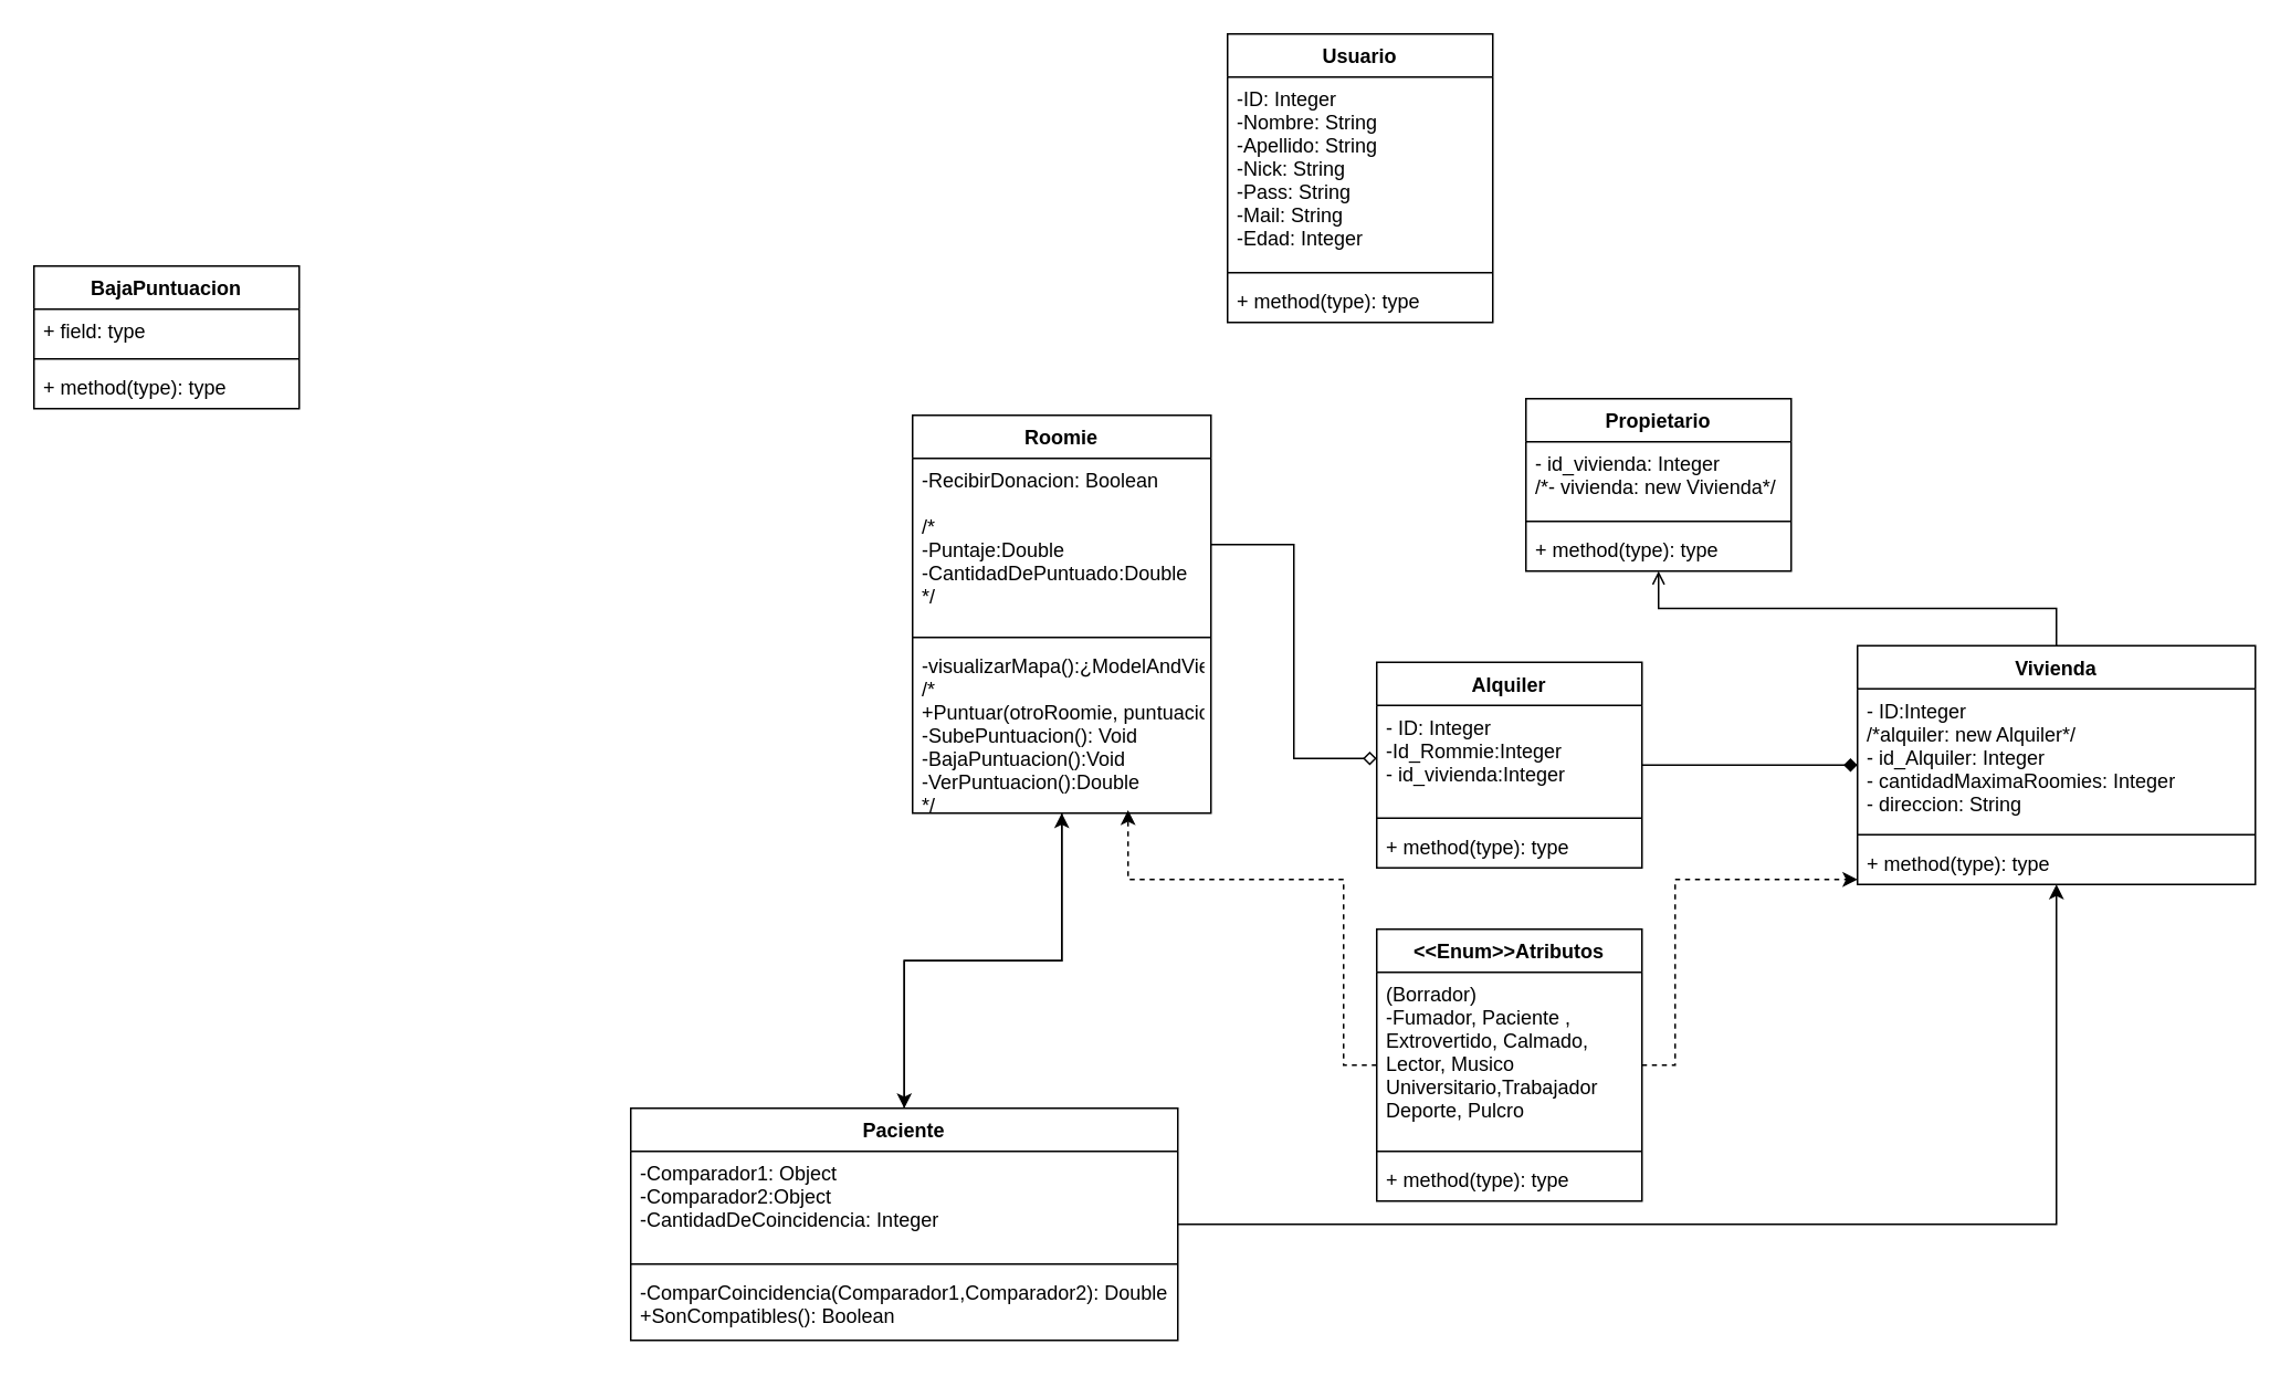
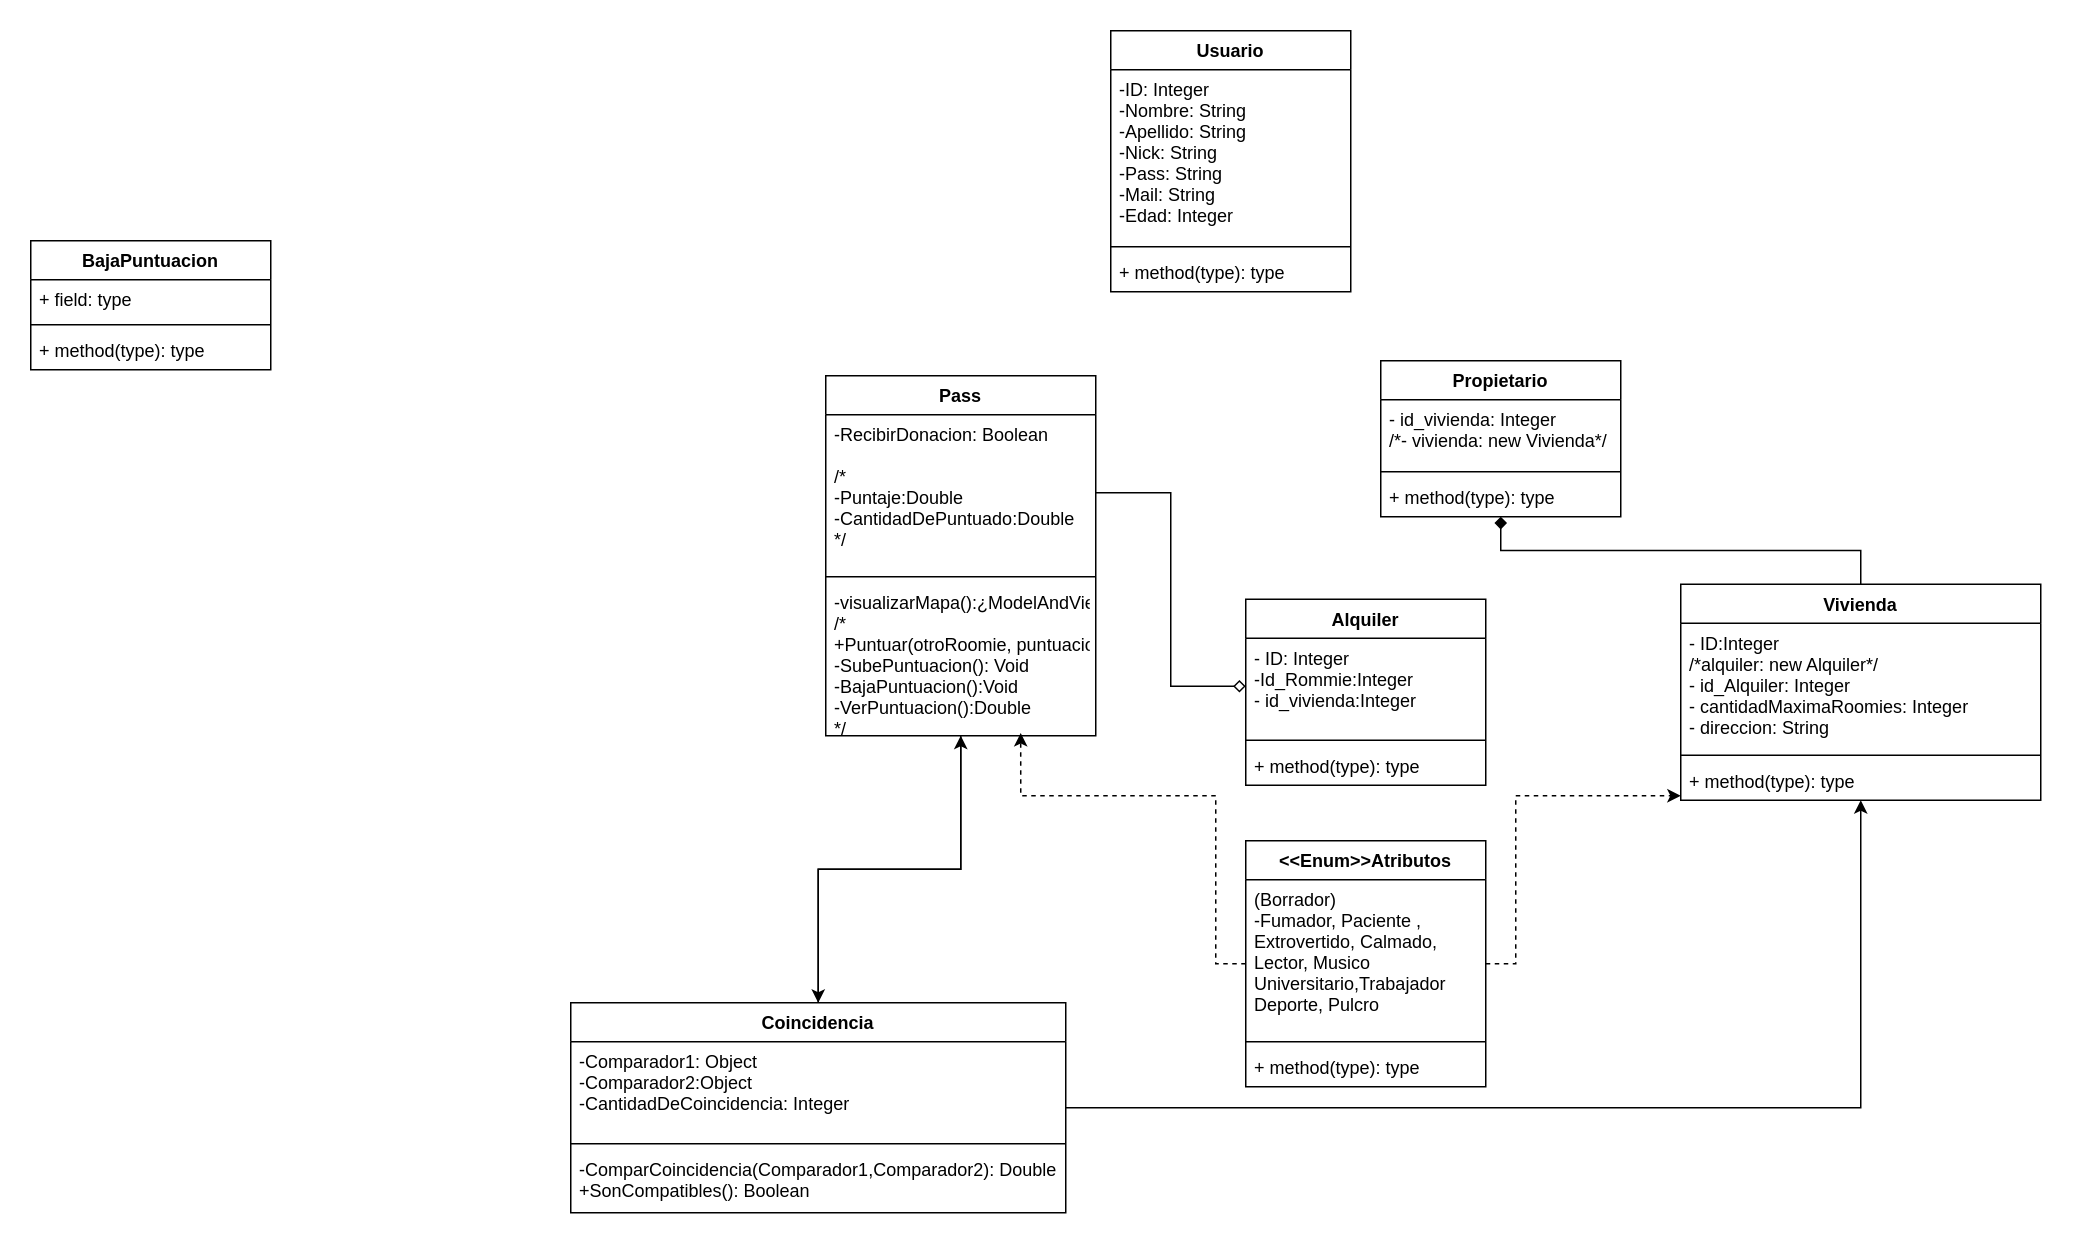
- <mxCell id="6" value="Roomie" style="swimlane;fontStyle=1;align=center;verticalAlign=top;childLayout=stackLayout;horizontal=1;startSize=26;horizontalStack=0;resizeParent=1;resizeParentMax=0;resizeLast=0;collapsible=1;marginBottom=0;" parent="1" vertex="1"><mxGeometry x="550" y="250" width="180" height="240" as="geometry"><mxRectangle x="-60" y="280" width="80" height="26" as="alternateBounds" /></mxGeometry></mxCell>
+ <mxCell id="6" value="Pass" style="swimlane;fontStyle=1;align=center;verticalAlign=top;childLayout=stackLayout;horizontal=1;startSize=26;horizontalStack=0;resizeParent=1;resizeParentMax=0;resizeLast=0;collapsible=1;marginBottom=0;" parent="1" vertex="1"><mxGeometry x="550" y="250" width="180" height="240" as="geometry"><mxRectangle x="-60" y="280" width="80" height="26" as="alternateBounds" /></mxGeometry></mxCell>
- <mxCell id="18" style="edgeStyle=orthogonalEdgeStyle;rounded=0;orthogonalLoop=1;jettySize=auto;html=1;exitX=0.5;exitY=0;exitDx=0;exitDy=0;startArrow=none;startFill=0;endArrow=open;endFill=1;" parent="1" source="19" target="10" edge="1"><mxGeometry relative="1" as="geometry" /></mxCell>
+ <mxCell id="18" style="edgeStyle=orthogonalEdgeStyle;rounded=0;orthogonalLoop=1;jettySize=auto;html=1;exitX=0.5;exitY=0;exitDx=0;exitDy=0;startArrow=none;startFill=0;endArrow=diamond;endFill=1;" parent="1" source="19" target="10" edge="1"><mxGeometry relative="1" as="geometry" /></mxCell>
- <mxCell id="23" style="edgeStyle=orthogonalEdgeStyle;rounded=0;orthogonalLoop=1;jettySize=auto;html=1;startArrow=none;startFill=0;endArrow=diamond;endFill=1;" parent="1" source="14" target="19" edge="1"><mxGeometry relative="1" as="geometry" /></mxCell>
- <mxCell id="25" value="Paciente" style="swimlane;fontStyle=1;align=center;verticalAlign=top;childLayout=stackLayout;horizontal=1;startSize=26;horizontalStack=0;resizeParent=1;resizeParentMax=0;resizeLast=0;collapsible=1;marginBottom=0;" parent="1" vertex="1"><mxGeometry x="380" y="668" width="330" height="140" as="geometry"><mxRectangle x="-230" y="648" width="110" height="26" as="alternateBounds" /></mxGeometry></mxCell>
+ <mxCell id="25" value="Coincidencia" style="swimlane;fontStyle=1;align=center;verticalAlign=top;childLayout=stackLayout;horizontal=1;startSize=26;horizontalStack=0;resizeParent=1;resizeParentMax=0;resizeLast=0;collapsible=1;marginBottom=0;" parent="1" vertex="1"><mxGeometry x="380" y="668" width="330" height="140" as="geometry"><mxRectangle x="-230" y="648" width="110" height="26" as="alternateBounds" /></mxGeometry></mxCell>
